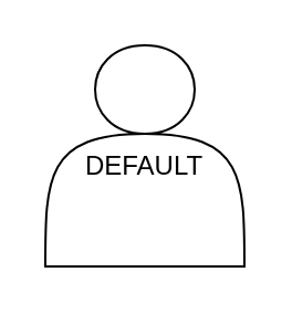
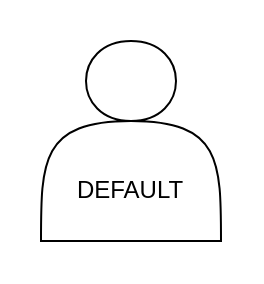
- <mxCell id="3" value="DEFAULT" style="text;html=1;strokeColor=none;fillColor=none;align=center;verticalAlign=middle;whiteSpace=wrap;rounded=0;" vertex="1" parent="1"><mxGeometry x="35" y="60" width="60" height="30" as="geometry" /></mxCell>
+ <mxCell id="3" value="DEFAULT" style="text;html=1;strokeColor=none;fillColor=none;align=center;verticalAlign=middle;whiteSpace=wrap;rounded=0;" vertex="1" parent="1"><mxGeometry x="35" y="80" width="60" height="30" as="geometry" /></mxCell>
